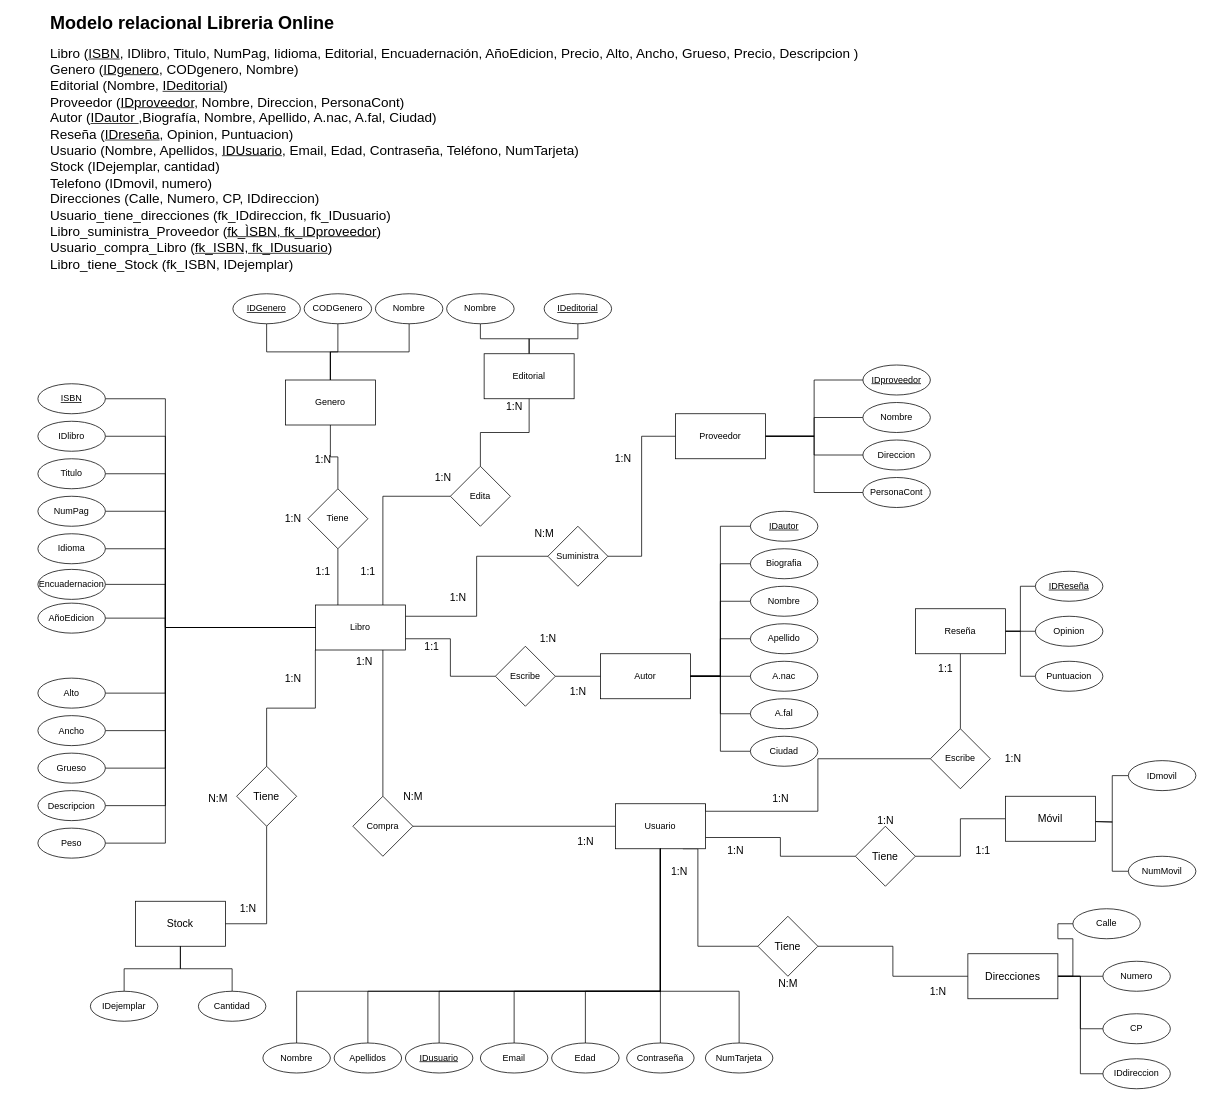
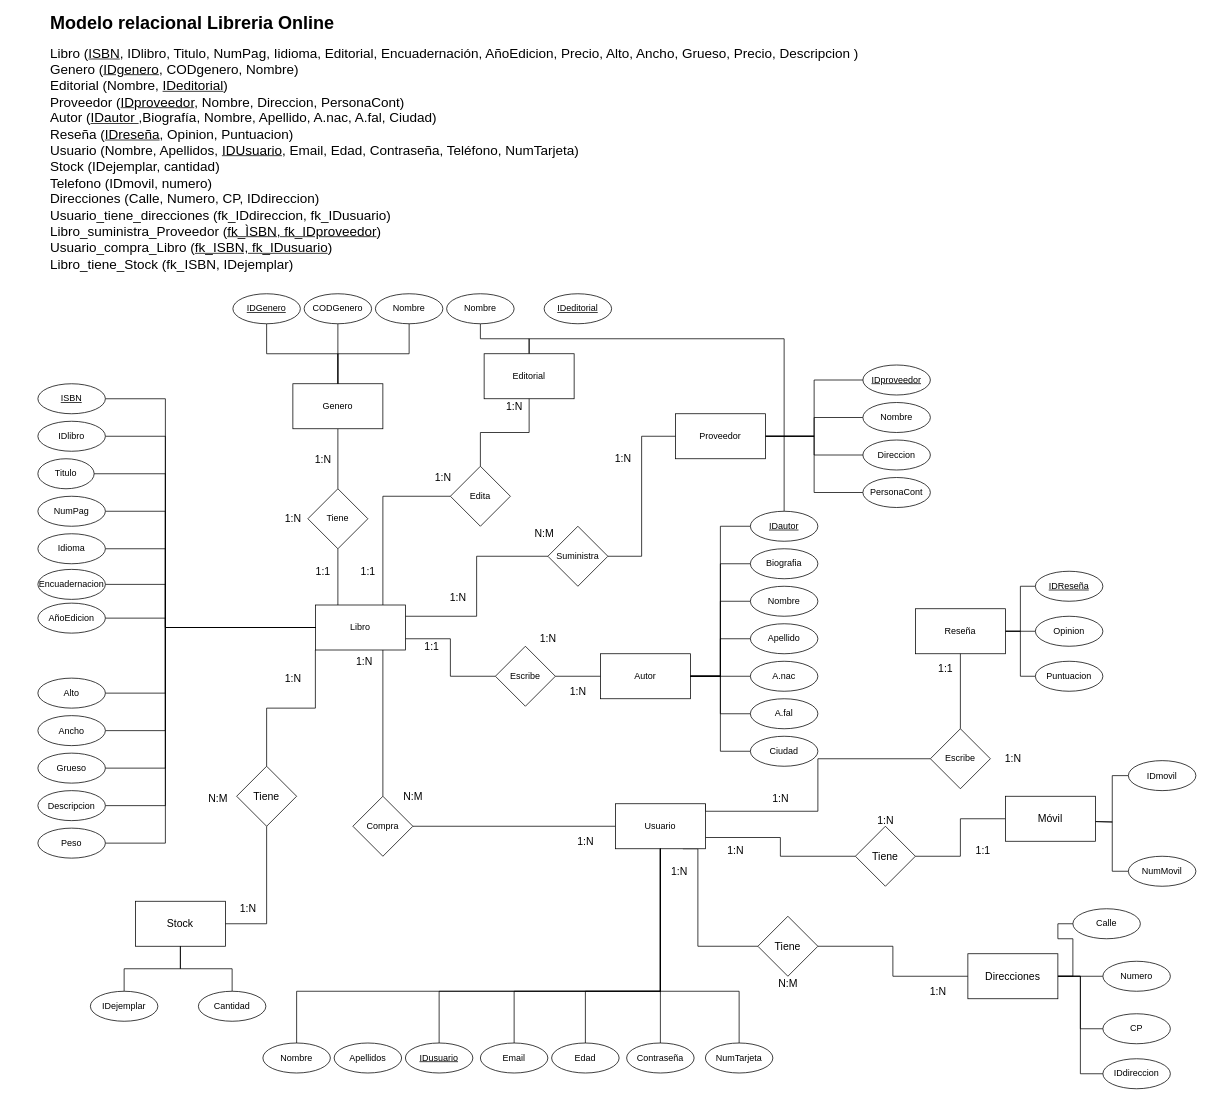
- <mxCell id="8" style="edgeStyle=orthogonalEdgeStyle;rounded=0;orthogonalLoop=1;jettySize=auto;html=1;exitX=0.5;exitY=0;exitDx=0;exitDy=0;entryX=0.5;entryY=1;entryDx=0;entryDy=0;endArrow=none;endFill=0;" parent="1" source="9" target="92" edge="1"><mxGeometry relative="1" as="geometry" /></mxCell>
+ <mxCell id="8" style="edgeStyle=orthogonalEdgeStyle;rounded=0;orthogonalLoop=1;jettySize=auto;html=1;exitX=0.5;exitY=0;exitDx=0;exitDy=0;endArrow=none;endFill=0;" parent="1" source="9" target="106" edge="1"><mxGeometry relative="1" as="geometry" /></mxCell>
- <mxCell id="66" value="Genero" style="whiteSpace=wrap;html=1;" parent="1" vertex="1"><mxGeometry x="380" y="485" width="120" height="60" as="geometry" /></mxCell>
+ <mxCell id="66" value="Genero" style="whiteSpace=wrap;html=1;" parent="1" vertex="1"><mxGeometry x="390" y="490" width="120" height="60" as="geometry" /></mxCell>
- <mxCell id="26" value="Titulo" style="ellipse;whiteSpace=wrap;html=1;" parent="1" vertex="1"><mxGeometry x="50" y="590" width="90" height="40" as="geometry" /></mxCell>
+ <mxCell id="26" value="Titulo" style="ellipse;whiteSpace=wrap;html=1;" parent="1" vertex="1"><mxGeometry x="50" y="590" width="75" height="40" as="geometry" /></mxCell>
- <mxCell id="51" style="edgeStyle=orthogonalEdgeStyle;rounded=0;orthogonalLoop=1;jettySize=auto;html=1;exitX=0.5;exitY=0;exitDx=0;exitDy=0;entryX=0.5;entryY=1;entryDx=0;entryDy=0;fontSize=14;endArrow=none;endFill=0;" parent="1" source="52" target="20" edge="1"><mxGeometry relative="1" as="geometry"><Array as="points"><mxPoint x="490" y="1300" /><mxPoint x="880" y="1300" /></Array></mxGeometry></mxCell>
